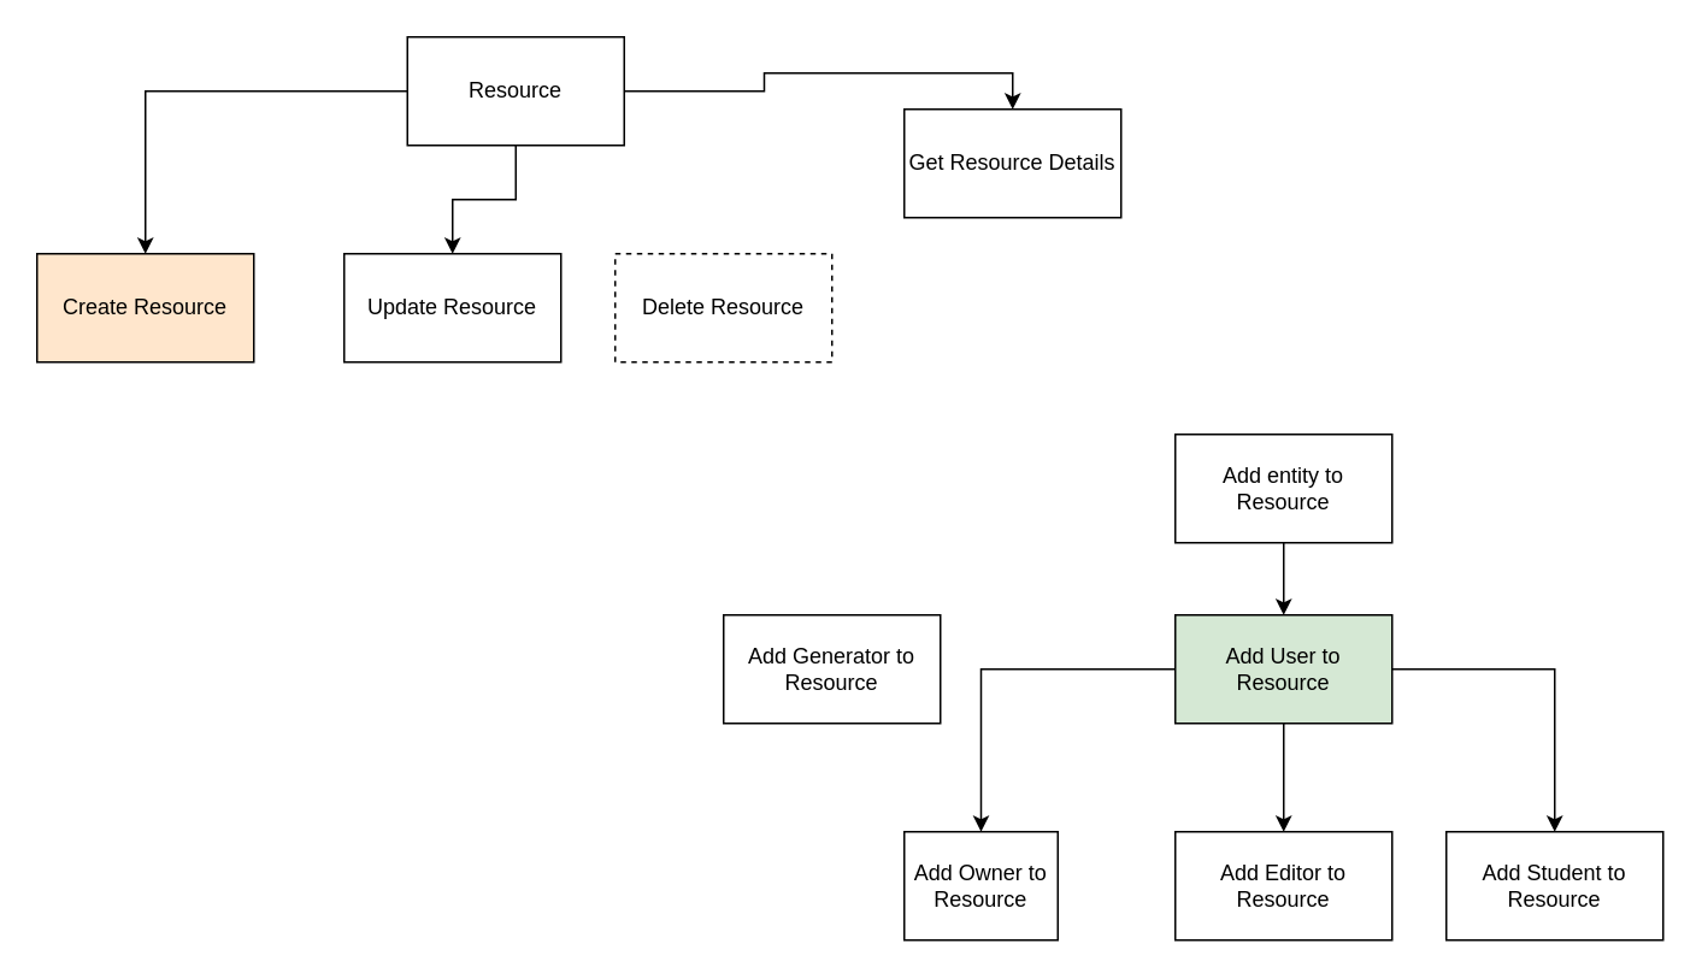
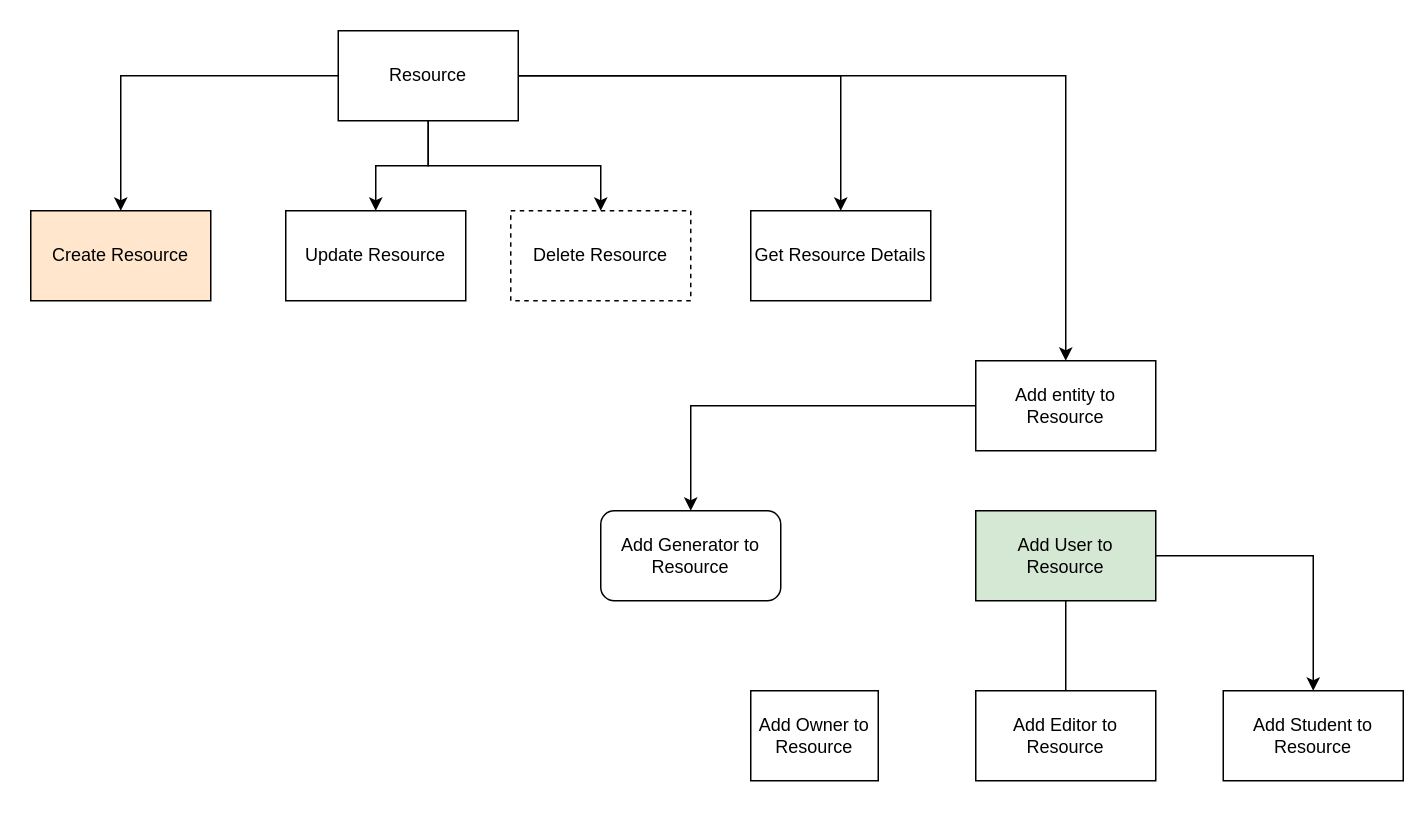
+ <mxCell id="6" style="edgeStyle=orthogonalEdgeStyle;rounded=0;orthogonalLoop=1;jettySize=auto;html=1;entryX=0.5;entryY=0;entryDx=0;entryDy=0;" edge="1" parent="1" source="7" target="14"><mxGeometry relative="1" as="geometry" /></mxCell>
- <mxCell id="11" value="Get Resource Details" style="rounded=0;whiteSpace=wrap;html=1;" vertex="1" parent="1"><mxGeometry x="500" y="60" width="120" height="60" as="geometry" /></mxCell>
+ <mxCell id="11" value="Get Resource Details" style="rounded=0;whiteSpace=wrap;html=1;" vertex="1" parent="1"><mxGeometry x="500" y="140" width="120" height="60" as="geometry" /></mxCell>
+ <mxCell id="4" style="edgeStyle=orthogonalEdgeStyle;rounded=0;orthogonalLoop=1;jettySize=auto;html=1;entryX=0.5;entryY=0;entryDx=0;entryDy=0;" edge="1" parent="1" source="7" target="10"><mxGeometry relative="1" as="geometry" /></mxCell>
+ <mxCell id="13" style="edgeStyle=orthogonalEdgeStyle;rounded=0;orthogonalLoop=1;jettySize=auto;html=1;entryX=0.5;entryY=0;entryDx=0;entryDy=0;" edge="1" parent="1" source="14" target="22"><mxGeometry relative="1" as="geometry" /></mxCell>
- <mxCell id="12" style="edgeStyle=orthogonalEdgeStyle;rounded=0;orthogonalLoop=1;jettySize=auto;html=1;entryX=0.5;entryY=0;entryDx=0;entryDy=0;" edge="1" parent="1" source="14" target="18"><mxGeometry relative="1" as="geometry" /></mxCell>
- <mxCell id="22" value="Add Generator to Resource" style="rounded=0;whiteSpace=wrap;html=1;" vertex="1" parent="1"><mxGeometry x="400" y="340" width="120" height="60" as="geometry" /></mxCell>
+ <mxCell id="22" value="Add Generator to Resource" style="whiteSpace=wrap;html=1;rounded=1;" vertex="1" parent="1"><mxGeometry x="400" y="340" width="120" height="60" as="geometry" /></mxCell>
- <mxCell id="15" style="edgeStyle=orthogonalEdgeStyle;rounded=0;orthogonalLoop=1;jettySize=auto;html=1;entryX=0.5;entryY=0;entryDx=0;entryDy=0;" edge="1" parent="1" source="18" target="19"><mxGeometry relative="1" as="geometry" /></mxCell>
- <mxCell id="16" style="edgeStyle=orthogonalEdgeStyle;rounded=0;orthogonalLoop=1;jettySize=auto;html=1;entryX=0.5;entryY=0;entryDx=0;entryDy=0;" edge="1" parent="1" source="18" target="20"><mxGeometry relative="1" as="geometry" /></mxCell>
+ <mxCell id="16" style="edgeStyle=orthogonalEdgeStyle;rounded=0;orthogonalLoop=1;jettySize=auto;html=1;entryX=0.5;entryY=0;entryDx=0;entryDy=0;endArrow=none;" edge="1" parent="1" source="18" target="20"><mxGeometry relative="1" as="geometry" /></mxCell>
- <mxCell id="21" value="Add Student to Resource" style="rounded=0;whiteSpace=wrap;html=1;" vertex="1" parent="1"><mxGeometry x="800" y="460" width="120" height="60" as="geometry" /></mxCell>
+ <mxCell id="21" value="Add Student to Resource" style="rounded=0;whiteSpace=wrap;html=1;" vertex="1" parent="1"><mxGeometry x="815" y="460" width="120" height="60" as="geometry" /></mxCell>
